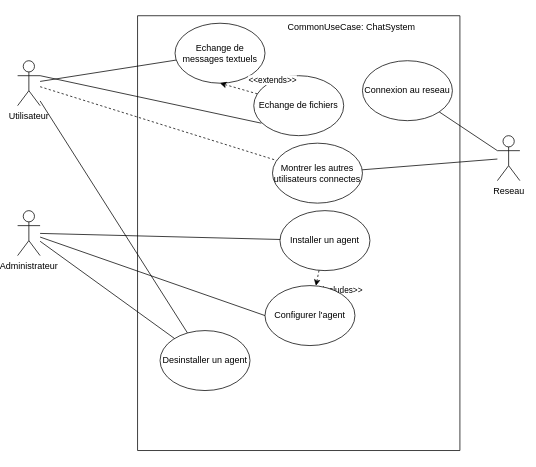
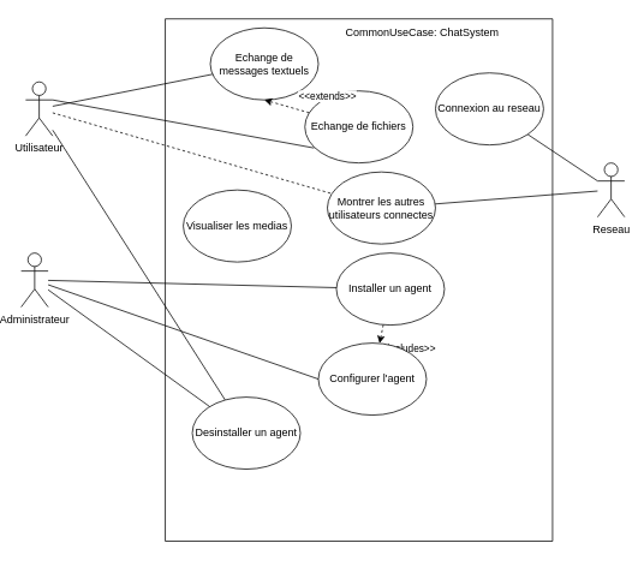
- <mxCell id="5" value="Utilisateur" style="shape=umlActor;verticalLabelPosition=bottom;verticalAlign=top;html=1;outlineConnect=0;" parent="1" vertex="1"><mxGeometry x="20" y="80" width="30" height="60" as="geometry" /></mxCell>
+ <mxCell id="5" value="Utilisateur" style="shape=umlActor;verticalLabelPosition=bottom;verticalAlign=top;html=1;outlineConnect=0;" parent="1" vertex="1"><mxGeometry x="25" y="90" width="30" height="60" as="geometry" /></mxCell>
+ <mxCell id="12" value="Visualiser les medias" style="ellipse;whiteSpace=wrap;html=1;" parent="6" vertex="1"><mxGeometry x="20" y="190" width="120" height="80" as="geometry" /></mxCell>
